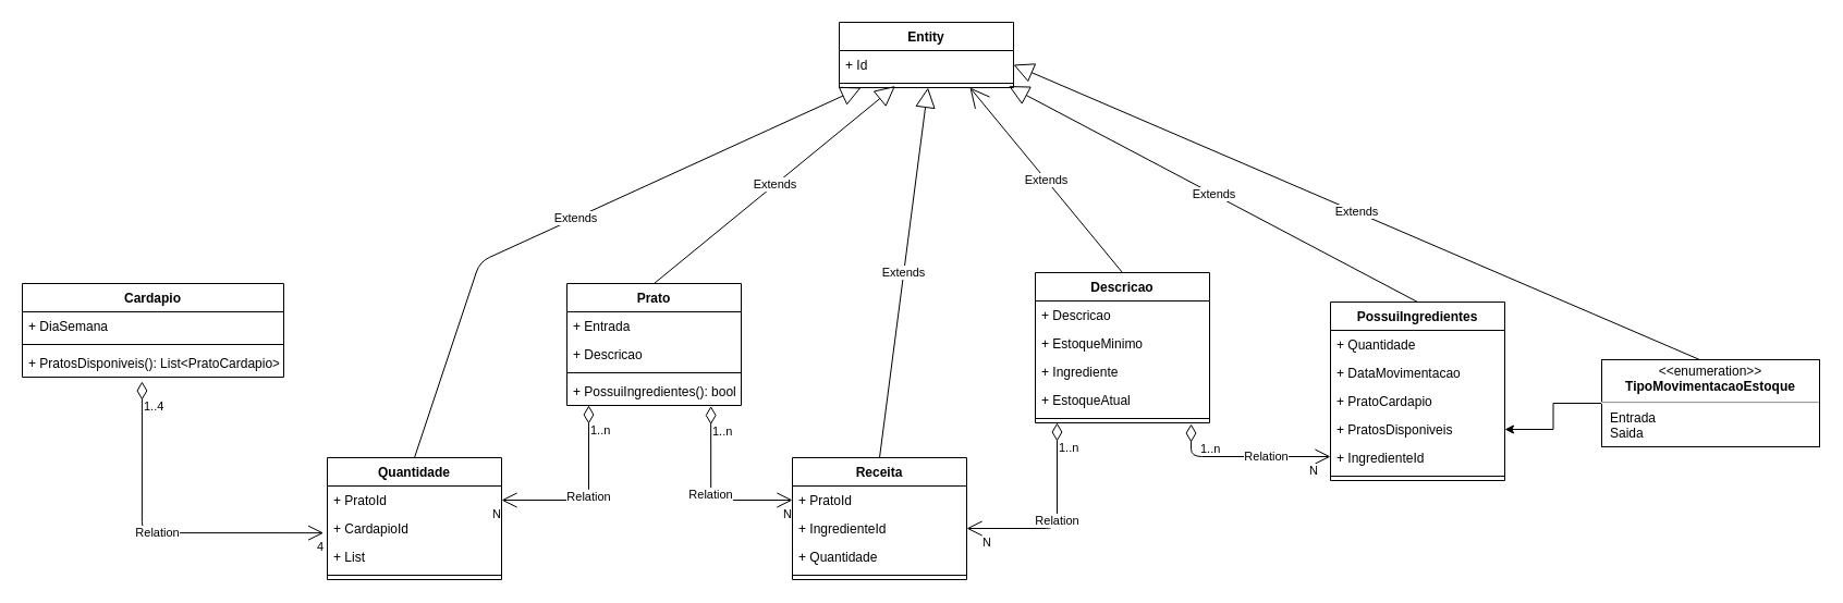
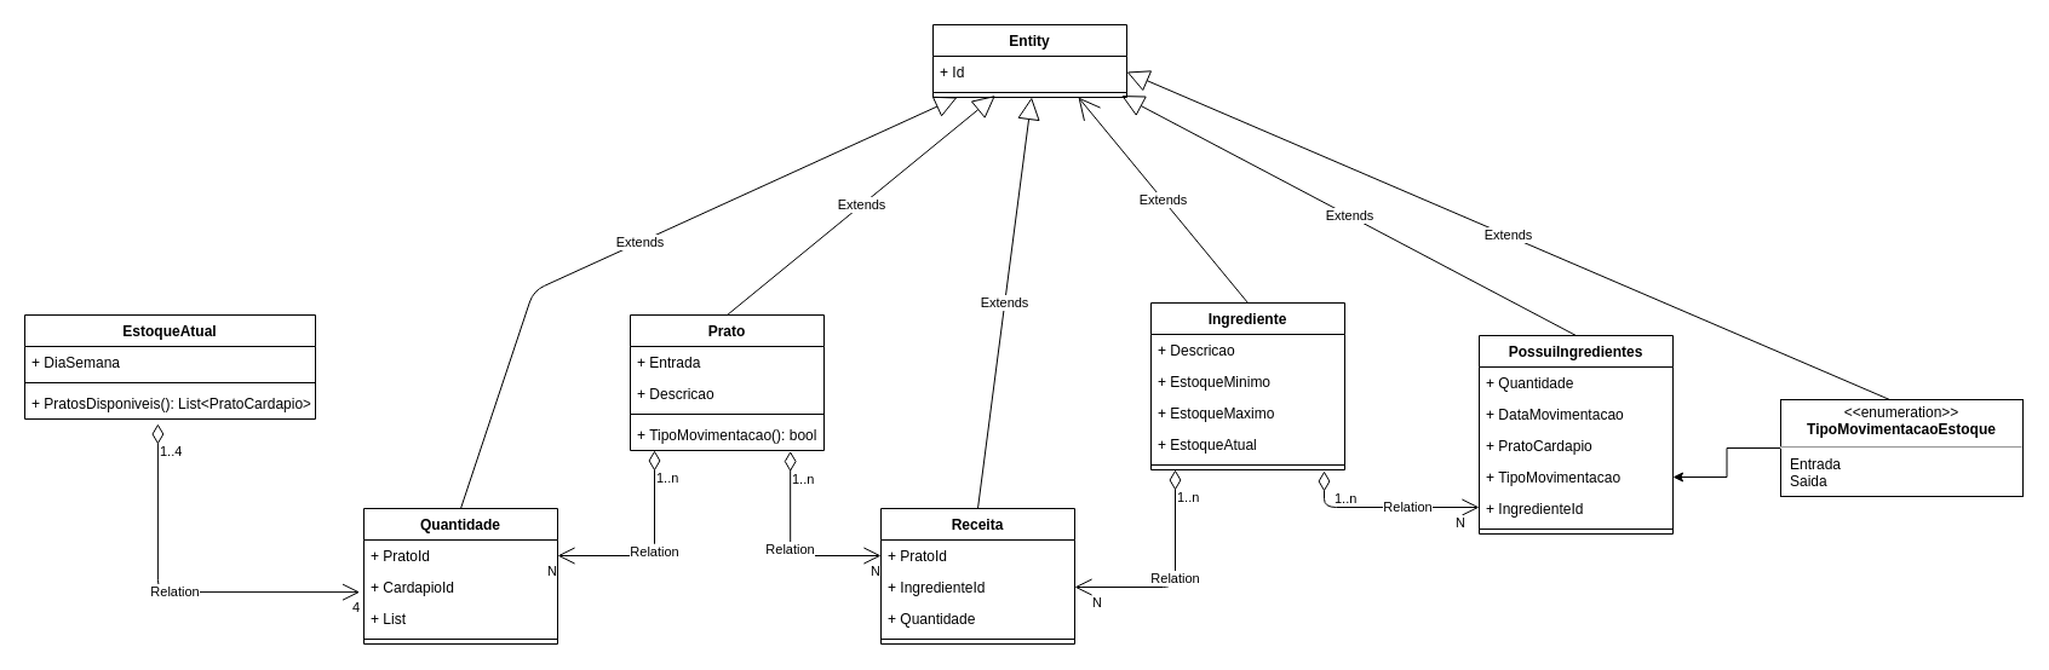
- <mxCell id="21" value="Descricao" style="swimlane;fontStyle=1;align=center;verticalAlign=top;childLayout=stackLayout;horizontal=1;startSize=26;horizontalStack=0;resizeParent=1;resizeParentMax=0;resizeLast=0;collapsible=1;marginBottom=0;" vertex="1" parent="1"><mxGeometry x="950" y="250" width="160" height="138" as="geometry" /></mxCell>
+ <mxCell id="21" value="Ingrediente" style="swimlane;fontStyle=1;align=center;verticalAlign=top;childLayout=stackLayout;horizontal=1;startSize=26;horizontalStack=0;resizeParent=1;resizeParentMax=0;resizeLast=0;collapsible=1;marginBottom=0;" vertex="1" parent="1"><mxGeometry x="950" y="250" width="160" height="138" as="geometry" /></mxCell>
- <mxCell id="2" value="Cardapio" style="swimlane;fontStyle=1;align=center;verticalAlign=top;childLayout=stackLayout;horizontal=1;startSize=26;horizontalStack=0;resizeParent=1;resizeParentMax=0;resizeLast=0;collapsible=1;marginBottom=0;" vertex="1" parent="1"><mxGeometry x="20" y="260" width="240" height="86" as="geometry" /></mxCell>
+ <mxCell id="2" value="EstoqueAtual" style="swimlane;fontStyle=1;align=center;verticalAlign=top;childLayout=stackLayout;horizontal=1;startSize=26;horizontalStack=0;resizeParent=1;resizeParentMax=0;resizeLast=0;collapsible=1;marginBottom=0;" vertex="1" parent="1"><mxGeometry x="20" y="260" width="240" height="86" as="geometry" /></mxCell>
- <mxCell id="24" value="+ Ingrediente" style="text;strokeColor=none;fillColor=none;align=left;verticalAlign=top;spacingLeft=4;spacingRight=4;overflow=hidden;rotatable=0;points=[[0,0.5],[1,0.5]];portConstraint=eastwest;" vertex="1" parent="21"><mxGeometry y="78" width="160" height="26" as="geometry" /></mxCell>
+ <mxCell id="24" value="+ EstoqueMaximo" style="text;strokeColor=none;fillColor=none;align=left;verticalAlign=top;spacingLeft=4;spacingRight=4;overflow=hidden;rotatable=0;points=[[0,0.5],[1,0.5]];portConstraint=eastwest;" vertex="1" parent="21"><mxGeometry y="78" width="160" height="26" as="geometry" /></mxCell>
- <mxCell id="15" value="+ PossuiIngredientes(): bool" style="text;strokeColor=none;fillColor=none;align=left;verticalAlign=top;spacingLeft=4;spacingRight=4;overflow=hidden;rotatable=0;points=[[0,0.5],[1,0.5]];portConstraint=eastwest;" vertex="1" parent="11"><mxGeometry y="86" width="160" height="26" as="geometry" /></mxCell>
+ <mxCell id="15" value="+ TipoMovimentacao(): bool" style="text;strokeColor=none;fillColor=none;align=left;verticalAlign=top;spacingLeft=4;spacingRight=4;overflow=hidden;rotatable=0;points=[[0,0.5],[1,0.5]];portConstraint=eastwest;" vertex="1" parent="11"><mxGeometry y="86" width="160" height="26" as="geometry" /></mxCell>
- <mxCell id="31" value="+ PratosDisponiveis" style="text;strokeColor=none;fillColor=none;align=left;verticalAlign=top;spacingLeft=4;spacingRight=4;overflow=hidden;rotatable=0;points=[[0,0.5],[1,0.5]];portConstraint=eastwest;" vertex="1" parent="27"><mxGeometry y="104" width="160" height="26" as="geometry" /></mxCell>
+ <mxCell id="31" value="+ TipoMovimentacao" style="text;strokeColor=none;fillColor=none;align=left;verticalAlign=top;spacingLeft=4;spacingRight=4;overflow=hidden;rotatable=0;points=[[0,0.5],[1,0.5]];portConstraint=eastwest;" vertex="1" parent="27"><mxGeometry y="104" width="160" height="26" as="geometry" /></mxCell>
